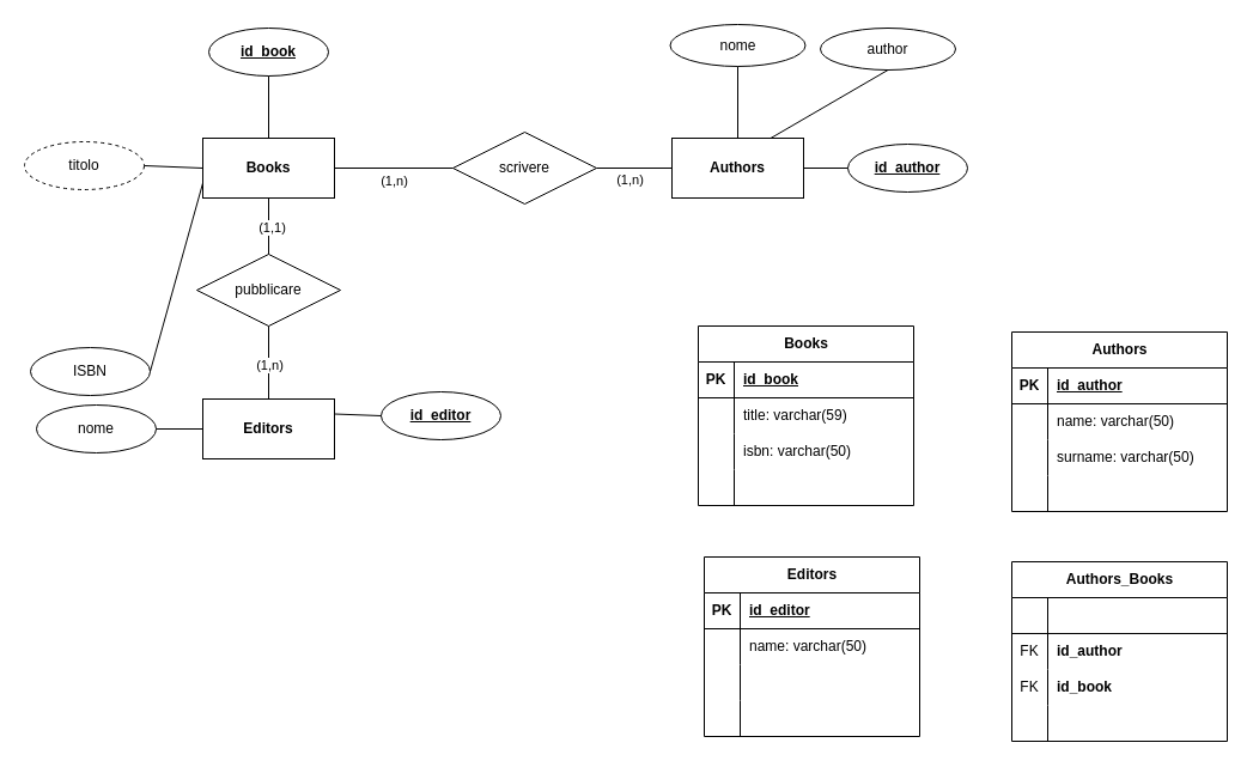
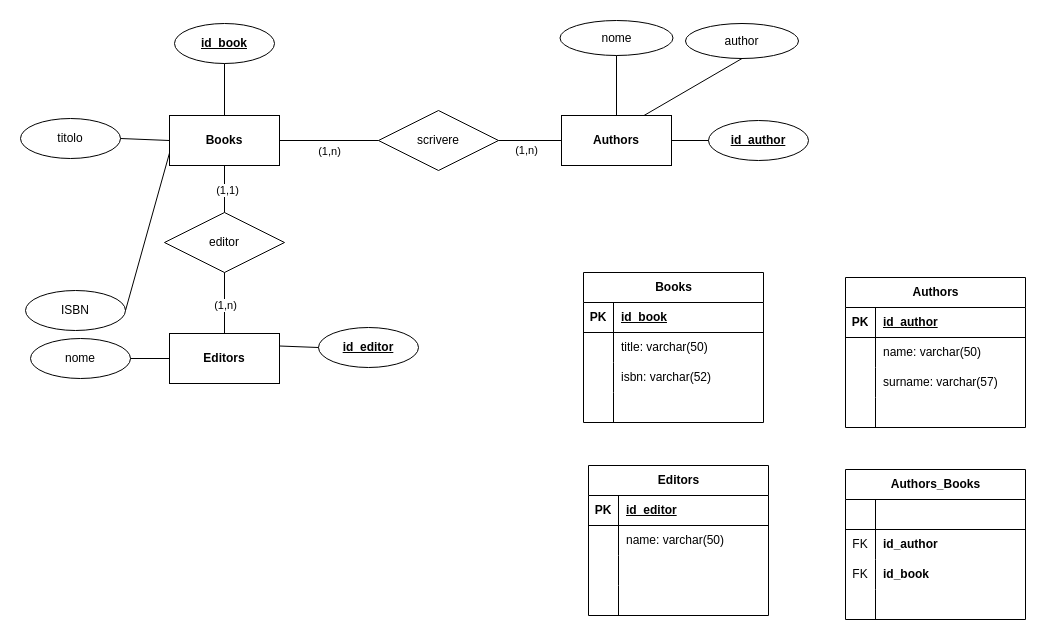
- <mxCell id="21" value="titolo" style="ellipse;whiteSpace=wrap;html=1;align=center;dashed=1;" vertex="1" parent="1"><mxGeometry x="20" y="118" width="100" height="40" as="geometry" /></mxCell>
+ <mxCell id="21" value="titolo" style="ellipse;whiteSpace=wrap;html=1;align=center;" vertex="1" parent="1"><mxGeometry x="20" y="118" width="100" height="40" as="geometry" /></mxCell>
- <mxCell id="6" value="pubblicare" style="shape=rhombus;perimeter=rhombusPerimeter;whiteSpace=wrap;html=1;align=center;" vertex="1" parent="1"><mxGeometry x="164" y="212" width="120" height="60" as="geometry" /></mxCell>
+ <mxCell id="6" value="editor" style="shape=rhombus;perimeter=rhombusPerimeter;whiteSpace=wrap;html=1;align=center;" vertex="1" parent="1"><mxGeometry x="164" y="212" width="120" height="60" as="geometry" /></mxCell>
- <mxCell id="33" value="title: varchar(59)" style="shape=partialRectangle;connectable=0;fillColor=none;top=0;left=0;bottom=0;right=0;align=left;spacingLeft=6;overflow=hidden;whiteSpace=wrap;html=1;" vertex="1" parent="31"><mxGeometry x="30" width="150" height="30" as="geometry"><mxRectangle width="150" height="30" as="alternateBounds" /></mxGeometry></mxCell>
+ <mxCell id="33" value="title: varchar(50)" style="shape=partialRectangle;connectable=0;fillColor=none;top=0;left=0;bottom=0;right=0;align=left;spacingLeft=6;overflow=hidden;whiteSpace=wrap;html=1;" vertex="1" parent="31"><mxGeometry x="30" width="150" height="30" as="geometry"><mxRectangle width="150" height="30" as="alternateBounds" /></mxGeometry></mxCell>
- <mxCell id="36" value="isbn: varchar(50)" style="shape=partialRectangle;connectable=0;fillColor=none;top=0;left=0;bottom=0;right=0;align=left;spacingLeft=6;overflow=hidden;whiteSpace=wrap;html=1;" vertex="1" parent="34"><mxGeometry x="30" width="150" height="30" as="geometry"><mxRectangle width="150" height="30" as="alternateBounds" /></mxGeometry></mxCell>
+ <mxCell id="36" value="isbn: varchar(52)" style="shape=partialRectangle;connectable=0;fillColor=none;top=0;left=0;bottom=0;right=0;align=left;spacingLeft=6;overflow=hidden;whiteSpace=wrap;html=1;" vertex="1" parent="34"><mxGeometry x="30" width="150" height="30" as="geometry"><mxRectangle width="150" height="30" as="alternateBounds" /></mxGeometry></mxCell>
- <mxCell id="75" value="surname: varchar(50)" style="shape=partialRectangle;connectable=0;fillColor=none;top=0;left=0;bottom=0;right=0;align=left;spacingLeft=6;overflow=hidden;whiteSpace=wrap;html=1;" vertex="1" parent="73"><mxGeometry x="30" width="150" height="30" as="geometry"><mxRectangle width="150" height="30" as="alternateBounds" /></mxGeometry></mxCell>
+ <mxCell id="75" value="surname: varchar(57)" style="shape=partialRectangle;connectable=0;fillColor=none;top=0;left=0;bottom=0;right=0;align=left;spacingLeft=6;overflow=hidden;whiteSpace=wrap;html=1;" vertex="1" parent="73"><mxGeometry x="30" width="150" height="30" as="geometry"><mxRectangle width="150" height="30" as="alternateBounds" /></mxGeometry></mxCell>
